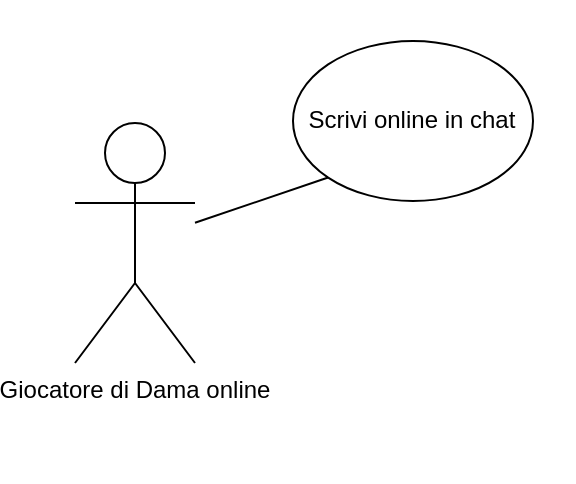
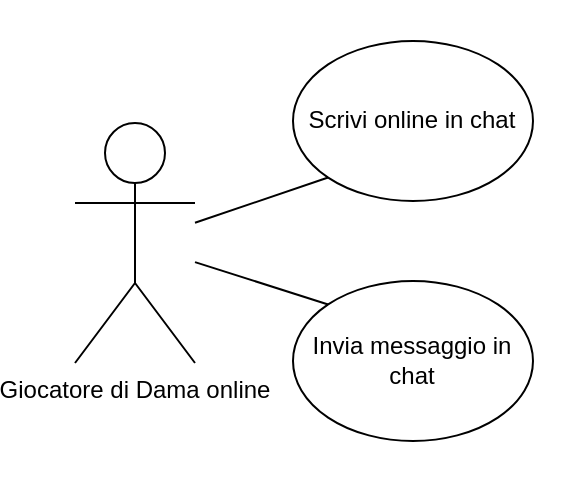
+ <mxCell id="6" value="" style="endArrow=none;html=1;entryX=0;entryY=0;entryDx=0;entryDy=0;" parent="1" target="4" edge="1" source="2"><mxGeometry width="50" height="50" relative="1" as="geometry"><mxPoint x="80" y="121" as="sourcePoint" /><mxPoint x="150" y="147" as="targetPoint" /></mxGeometry></mxCell>
+ <mxCell id="4" value="Invia messaggio in chat" style="ellipse;whiteSpace=wrap;html=1;" parent="1" vertex="1"><mxGeometry x="129" y="140" width="120" height="80" as="geometry" /></mxCell>
